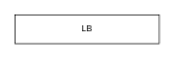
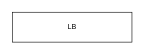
- <mxCell id="2" value="LB" style="rounded=0;whiteSpace=wrap;html=1;" vertex="1" parent="1"><mxGeometry x="20" y="20" width="200" height="40" as="geometry" /></mxCell>
+ <mxCell id="2" value="LB" style="rounded=0;whiteSpace=wrap;html=1;" vertex="1" parent="1"><mxGeometry x="20" y="20" width="200" height="50" as="geometry" /></mxCell>
